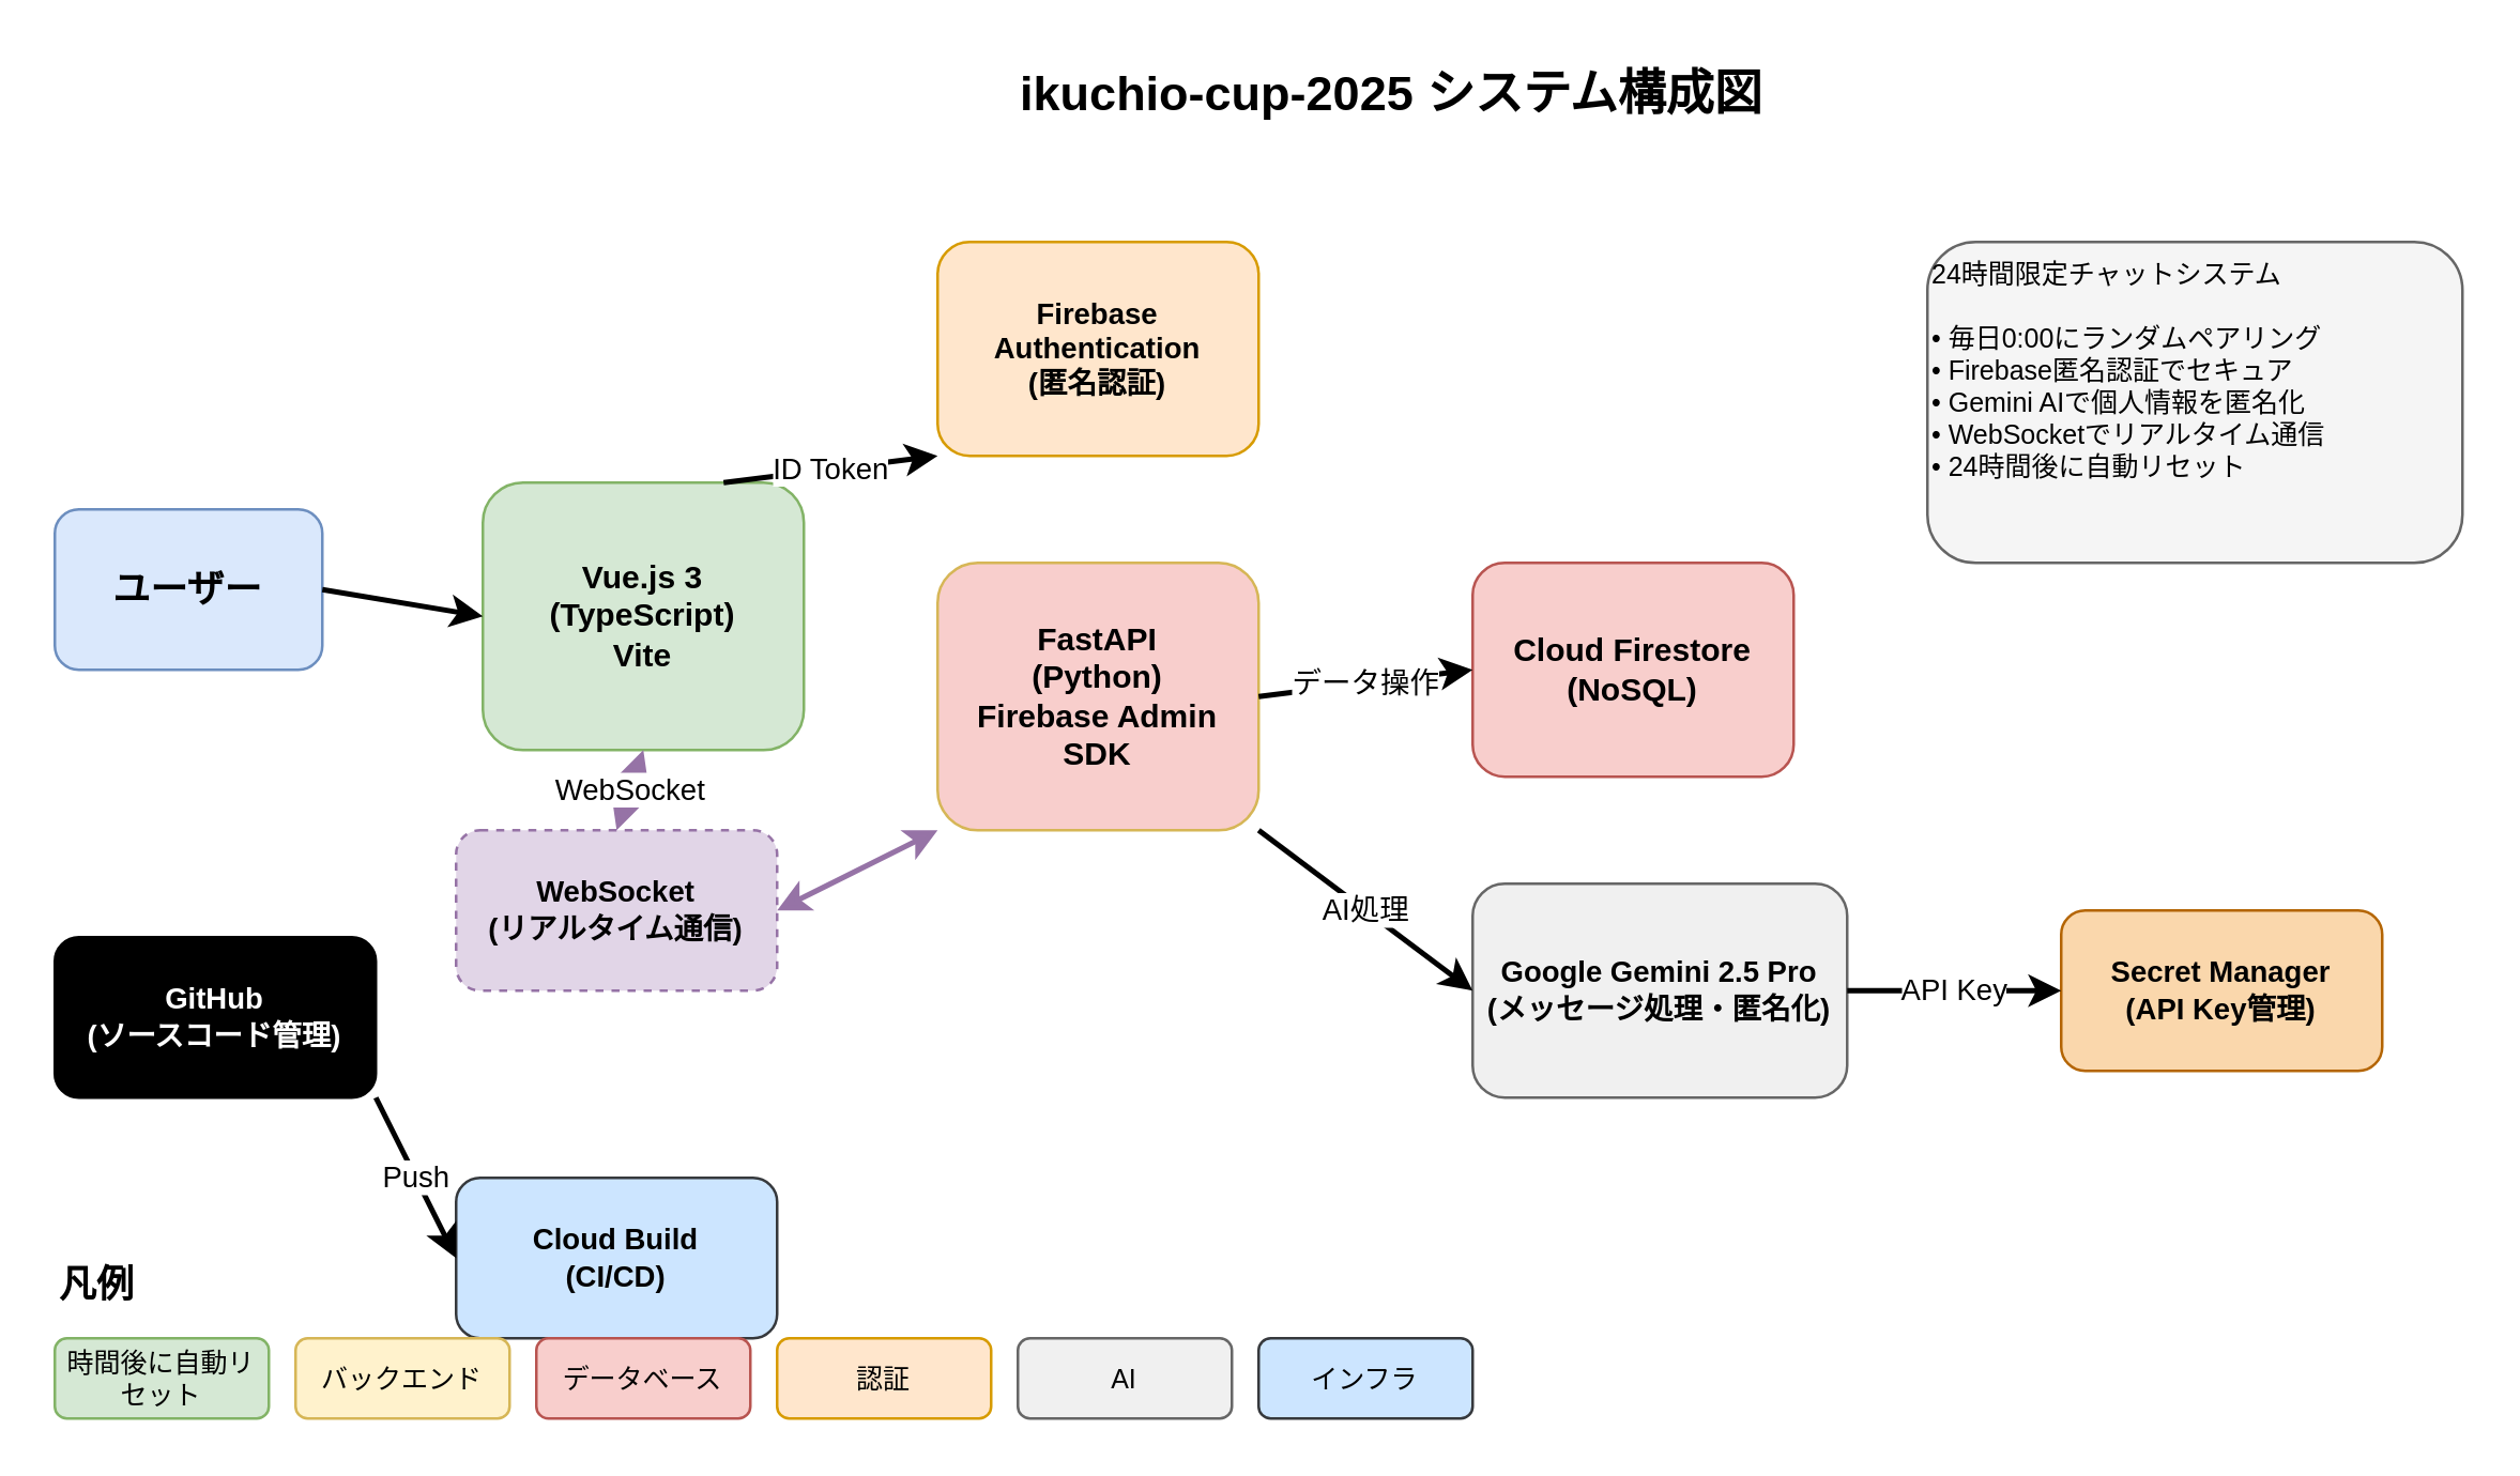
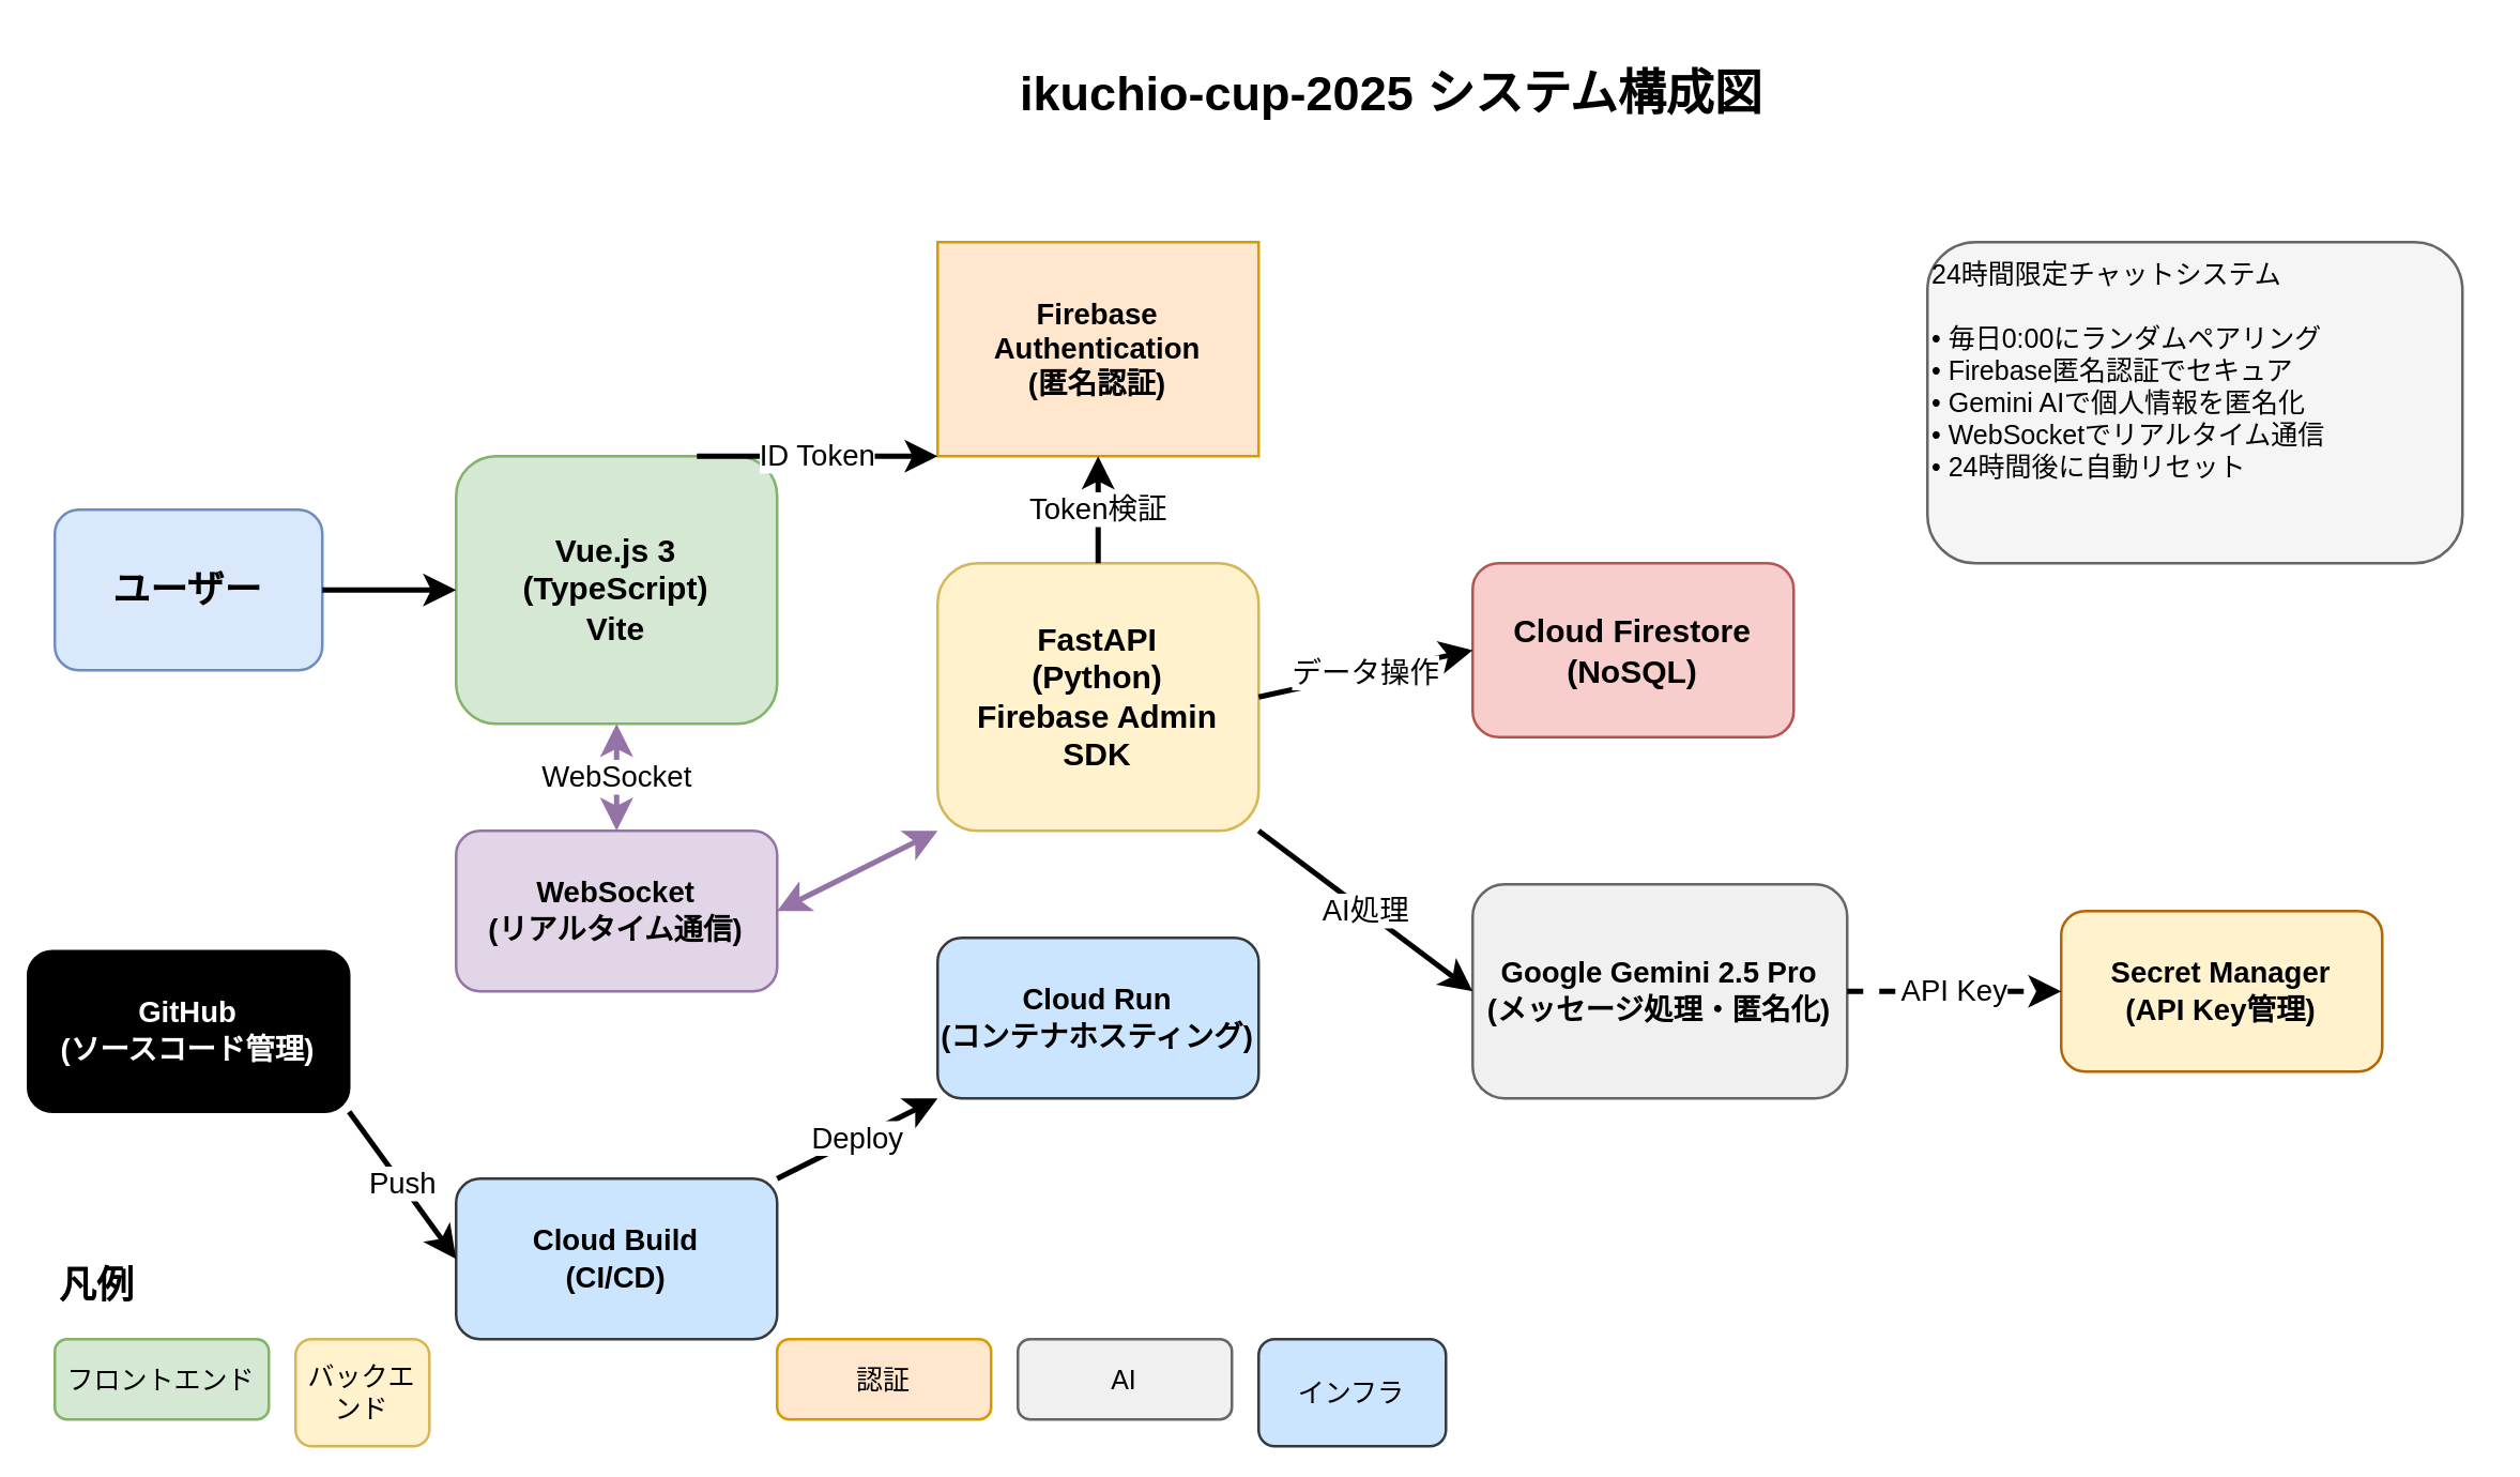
- <mxCell id="5" value="Firebase&#10;Authentication&#10;(匿名認証)" style="rounded=1;whiteSpace=wrap;html=1;fillColor=#ffe6cc;strokeColor=#d79b00;fontSize=11;fontStyle=1;" parent="1" vertex="1"><mxGeometry x="350" y="90" width="120" height="80" as="geometry" /></mxCell>
+ <mxCell id="5" value="Firebase&#10;Authentication&#10;(匿名認証)" style="whiteSpace=wrap;html=1;fillColor=#ffe6cc;strokeColor=#d79b00;fontSize=11;fontStyle=1;rounded=0;" parent="1" vertex="1"><mxGeometry x="350" y="90" width="120" height="80" as="geometry" /></mxCell>
+ <mxCell id="16" value="Token検証" style="endArrow=classic;html=1;rounded=0;exitX=0.5;exitY=0;exitDx=0;exitDy=0;entryX=0.5;entryY=1;entryDx=0;entryDy=0;strokeWidth=2;" parent="1" source="6" target="5" edge="1"><mxGeometry width="50" height="50" relative="1" as="geometry"><mxPoint x="360" y="320" as="sourcePoint" /><mxPoint x="410" y="270" as="targetPoint" /></mxGeometry></mxCell>
- <mxCell id="4" value="Vue.js 3&#10;(TypeScript)&#10;Vite" style="rounded=1;whiteSpace=wrap;html=1;fillColor=#d5e8d4;strokeColor=#82b366;fontSize=12;fontStyle=1;" parent="1" vertex="1"><mxGeometry x="180" y="180" width="120" height="100" as="geometry" /></mxCell>
+ <mxCell id="4" value="Vue.js 3&#10;(TypeScript)&#10;Vite" style="rounded=1;whiteSpace=wrap;html=1;fillColor=#d5e8d4;strokeColor=#82b366;fontSize=12;fontStyle=1;" parent="1" vertex="1"><mxGeometry x="170" y="170" width="120" height="100" as="geometry" /></mxCell>
- <mxCell id="8" value="Cloud Firestore&#10;(NoSQL)" style="rounded=1;whiteSpace=wrap;html=1;fillColor=#f8cecc;strokeColor=#b85450;fontSize=12;fontStyle=1;" parent="1" vertex="1"><mxGeometry x="550" y="210" width="120" height="80" as="geometry" /></mxCell>
+ <mxCell id="8" value="Cloud Firestore&#10;(NoSQL)" style="rounded=1;whiteSpace=wrap;html=1;fillColor=#f8cecc;strokeColor=#b85450;fontSize=12;fontStyle=1;" parent="1" vertex="1"><mxGeometry x="550" y="210" width="120" height="65" as="geometry" /></mxCell>
- <mxCell id="6" value="FastAPI&#10;(Python)&#10;Firebase Admin SDK" style="rounded=1;whiteSpace=wrap;html=1;fillColor=#f8cecc;strokeColor=#d6b656;fontSize=12;fontStyle=1;" parent="1" vertex="1"><mxGeometry x="350" y="210" width="120" height="100" as="geometry" /></mxCell>
+ <mxCell id="6" value="FastAPI&#10;(Python)&#10;Firebase Admin SDK" style="rounded=1;whiteSpace=wrap;html=1;fillColor=#fff2cc;strokeColor=#d6b656;fontSize=12;fontStyle=1;" parent="1" vertex="1"><mxGeometry x="350" y="210" width="120" height="100" as="geometry" /></mxCell>
- <mxCell id="7" value="WebSocket&#10;(リアルタイム通信)" style="rounded=1;whiteSpace=wrap;html=1;fillColor=#e1d5e7;strokeColor=#9673a6;fontSize=11;fontStyle=1;dashed=1;" parent="1" vertex="1"><mxGeometry x="170" y="310" width="120" height="60" as="geometry" /></mxCell>
+ <mxCell id="7" value="WebSocket&#10;(リアルタイム通信)" style="rounded=1;whiteSpace=wrap;html=1;fillColor=#e1d5e7;strokeColor=#9673a6;fontSize=11;fontStyle=1;" parent="1" vertex="1"><mxGeometry x="170" y="310" width="120" height="60" as="geometry" /></mxCell>
- <mxCell id="21" value="API Key" style="endArrow=classic;html=1;rounded=0;exitX=1;exitY=0.5;exitDx=0;exitDy=0;entryX=0;entryY=0.5;entryDx=0;entryDy=0;strokeWidth=2;" parent="1" source="9" target="10" edge="1"><mxGeometry width="50" height="50" relative="1" as="geometry"><mxPoint x="360" y="320" as="sourcePoint" /><mxPoint x="410" y="270" as="targetPoint" /></mxGeometry></mxCell>
+ <mxCell id="21" value="API Key" style="endArrow=classic;html=1;rounded=0;exitX=1;exitY=0.5;exitDx=0;exitDy=0;entryX=0;entryY=0.5;entryDx=0;entryDy=0;strokeWidth=2;dashed=1;" parent="1" source="9" target="10" edge="1"><mxGeometry width="50" height="50" relative="1" as="geometry"><mxPoint x="360" y="320" as="sourcePoint" /><mxPoint x="410" y="270" as="targetPoint" /></mxGeometry></mxCell>
- <mxCell id="10" value="Secret Manager&#10;(API Key管理)" style="rounded=1;whiteSpace=wrap;html=1;fillColor=#fad7ac;strokeColor=#b46504;fontSize=11;fontStyle=1;" parent="1" vertex="1"><mxGeometry x="770" y="340" width="120" height="60" as="geometry" /></mxCell>
+ <mxCell id="10" value="Secret Manager&#10;(API Key管理)" style="rounded=1;whiteSpace=wrap;html=1;fillColor=#fff2cc;strokeColor=#b46504;fontSize=11;fontStyle=1;" parent="1" vertex="1"><mxGeometry x="770" y="340" width="120" height="60" as="geometry" /></mxCell>
- <mxCell id="12" value="GitHub&#10;(ソースコード管理)" style="rounded=1;whiteSpace=wrap;html=1;fillColor=#000000;strokeColor=#000000;fontColor=#ffffff;fontSize=11;fontStyle=1;" parent="1" vertex="1"><mxGeometry x="20" y="350" width="120" height="60" as="geometry" /></mxCell>
+ <mxCell id="12" value="GitHub&#10;(ソースコード管理)" style="rounded=1;whiteSpace=wrap;html=1;fillColor=#000000;strokeColor=#000000;fontColor=#ffffff;fontSize=11;fontStyle=1;" parent="1" vertex="1"><mxGeometry x="10" y="355" width="120" height="60" as="geometry" /></mxCell>
+ <mxCell id="11" value="Cloud Run&#10;(コンテナホスティング)" style="rounded=1;whiteSpace=wrap;html=1;fillColor=#cce5ff;strokeColor=#36393d;fontSize=11;fontStyle=1;" parent="1" vertex="1"><mxGeometry x="350" y="350" width="120" height="60" as="geometry" /></mxCell>
+ <mxCell id="23" value="Deploy" style="endArrow=classic;html=1;rounded=0;exitX=1;exitY=0;exitDx=0;exitDy=0;entryX=0;entryY=1;entryDx=0;entryDy=0;strokeWidth=2;" parent="1" source="13" target="11" edge="1"><mxGeometry width="50" height="50" relative="1" as="geometry"><mxPoint x="360" y="320" as="sourcePoint" /><mxPoint x="410" y="270" as="targetPoint" /></mxGeometry></mxCell>
- <mxCell id="26" value="時間後に自動リセット" style="rounded=1;whiteSpace=wrap;html=1;fillColor=#d5e8d4;strokeColor=#82b366;fontSize=10;" parent="1" vertex="1"><mxGeometry x="20" y="500" width="80" height="30" as="geometry" /></mxCell>
+ <mxCell id="26" value="フロントエンド" style="rounded=1;whiteSpace=wrap;html=1;fillColor=#d5e8d4;strokeColor=#82b366;fontSize=10;" parent="1" vertex="1"><mxGeometry x="20" y="500" width="80" height="30" as="geometry" /></mxCell>
- <mxCell id="27" value="バックエンド" style="rounded=1;whiteSpace=wrap;html=1;fillColor=#fff2cc;strokeColor=#d6b656;fontSize=10;" parent="1" vertex="1"><mxGeometry x="110" y="500" width="80" height="30" as="geometry" /></mxCell>
+ <mxCell id="27" value="バックエンド" style="rounded=1;whiteSpace=wrap;html=1;fillColor=#fff2cc;strokeColor=#d6b656;fontSize=10;" parent="1" vertex="1"><mxGeometry x="110" y="500" width="50" height="40" as="geometry" /></mxCell>
- <mxCell id="28" value="データベース" style="rounded=1;whiteSpace=wrap;html=1;fillColor=#f8cecc;strokeColor=#b85450;fontSize=10;" parent="1" vertex="1"><mxGeometry x="200" y="500" width="80" height="30" as="geometry" /></mxCell>
- <mxCell id="31" value="インフラ" style="rounded=1;whiteSpace=wrap;html=1;fillColor=#cce5ff;strokeColor=#36393d;fontSize=10;" parent="1" vertex="1"><mxGeometry x="470" y="500" width="80" height="30" as="geometry" /></mxCell>
+ <mxCell id="31" value="インフラ" style="rounded=1;whiteSpace=wrap;html=1;fillColor=#cce5ff;strokeColor=#36393d;fontSize=10;" parent="1" vertex="1"><mxGeometry x="470" y="500" width="70" height="40" as="geometry" /></mxCell>
